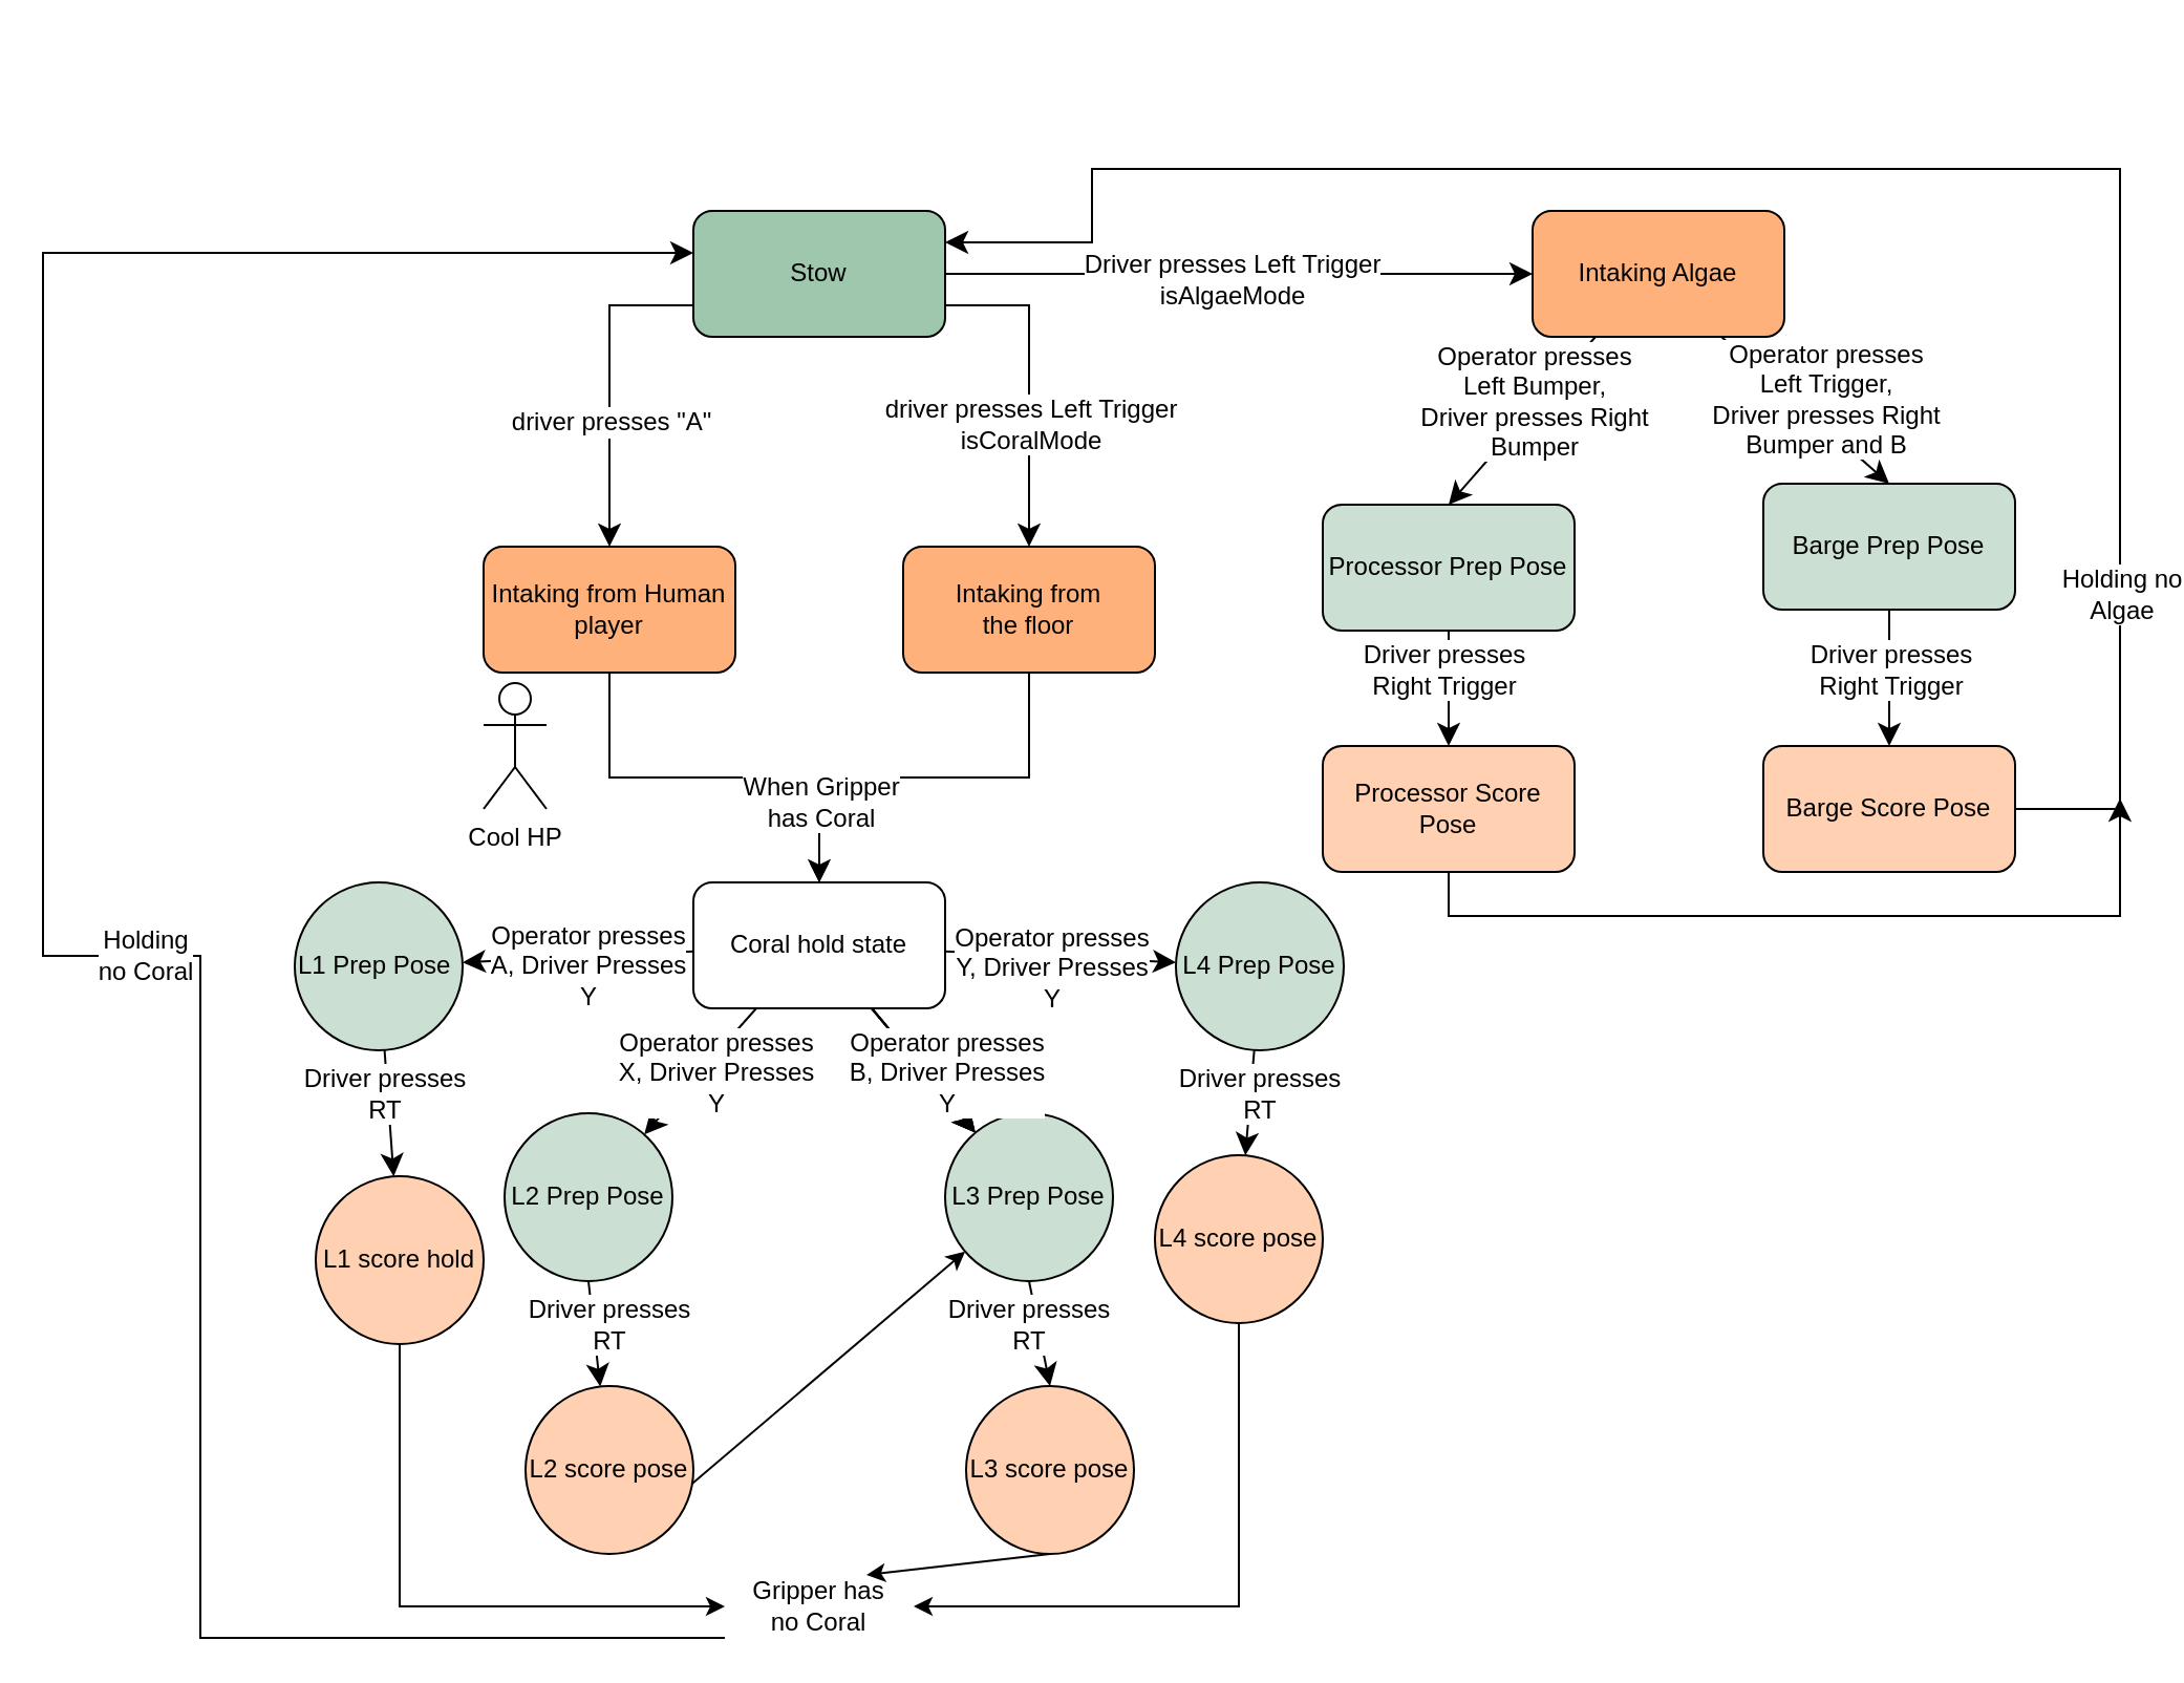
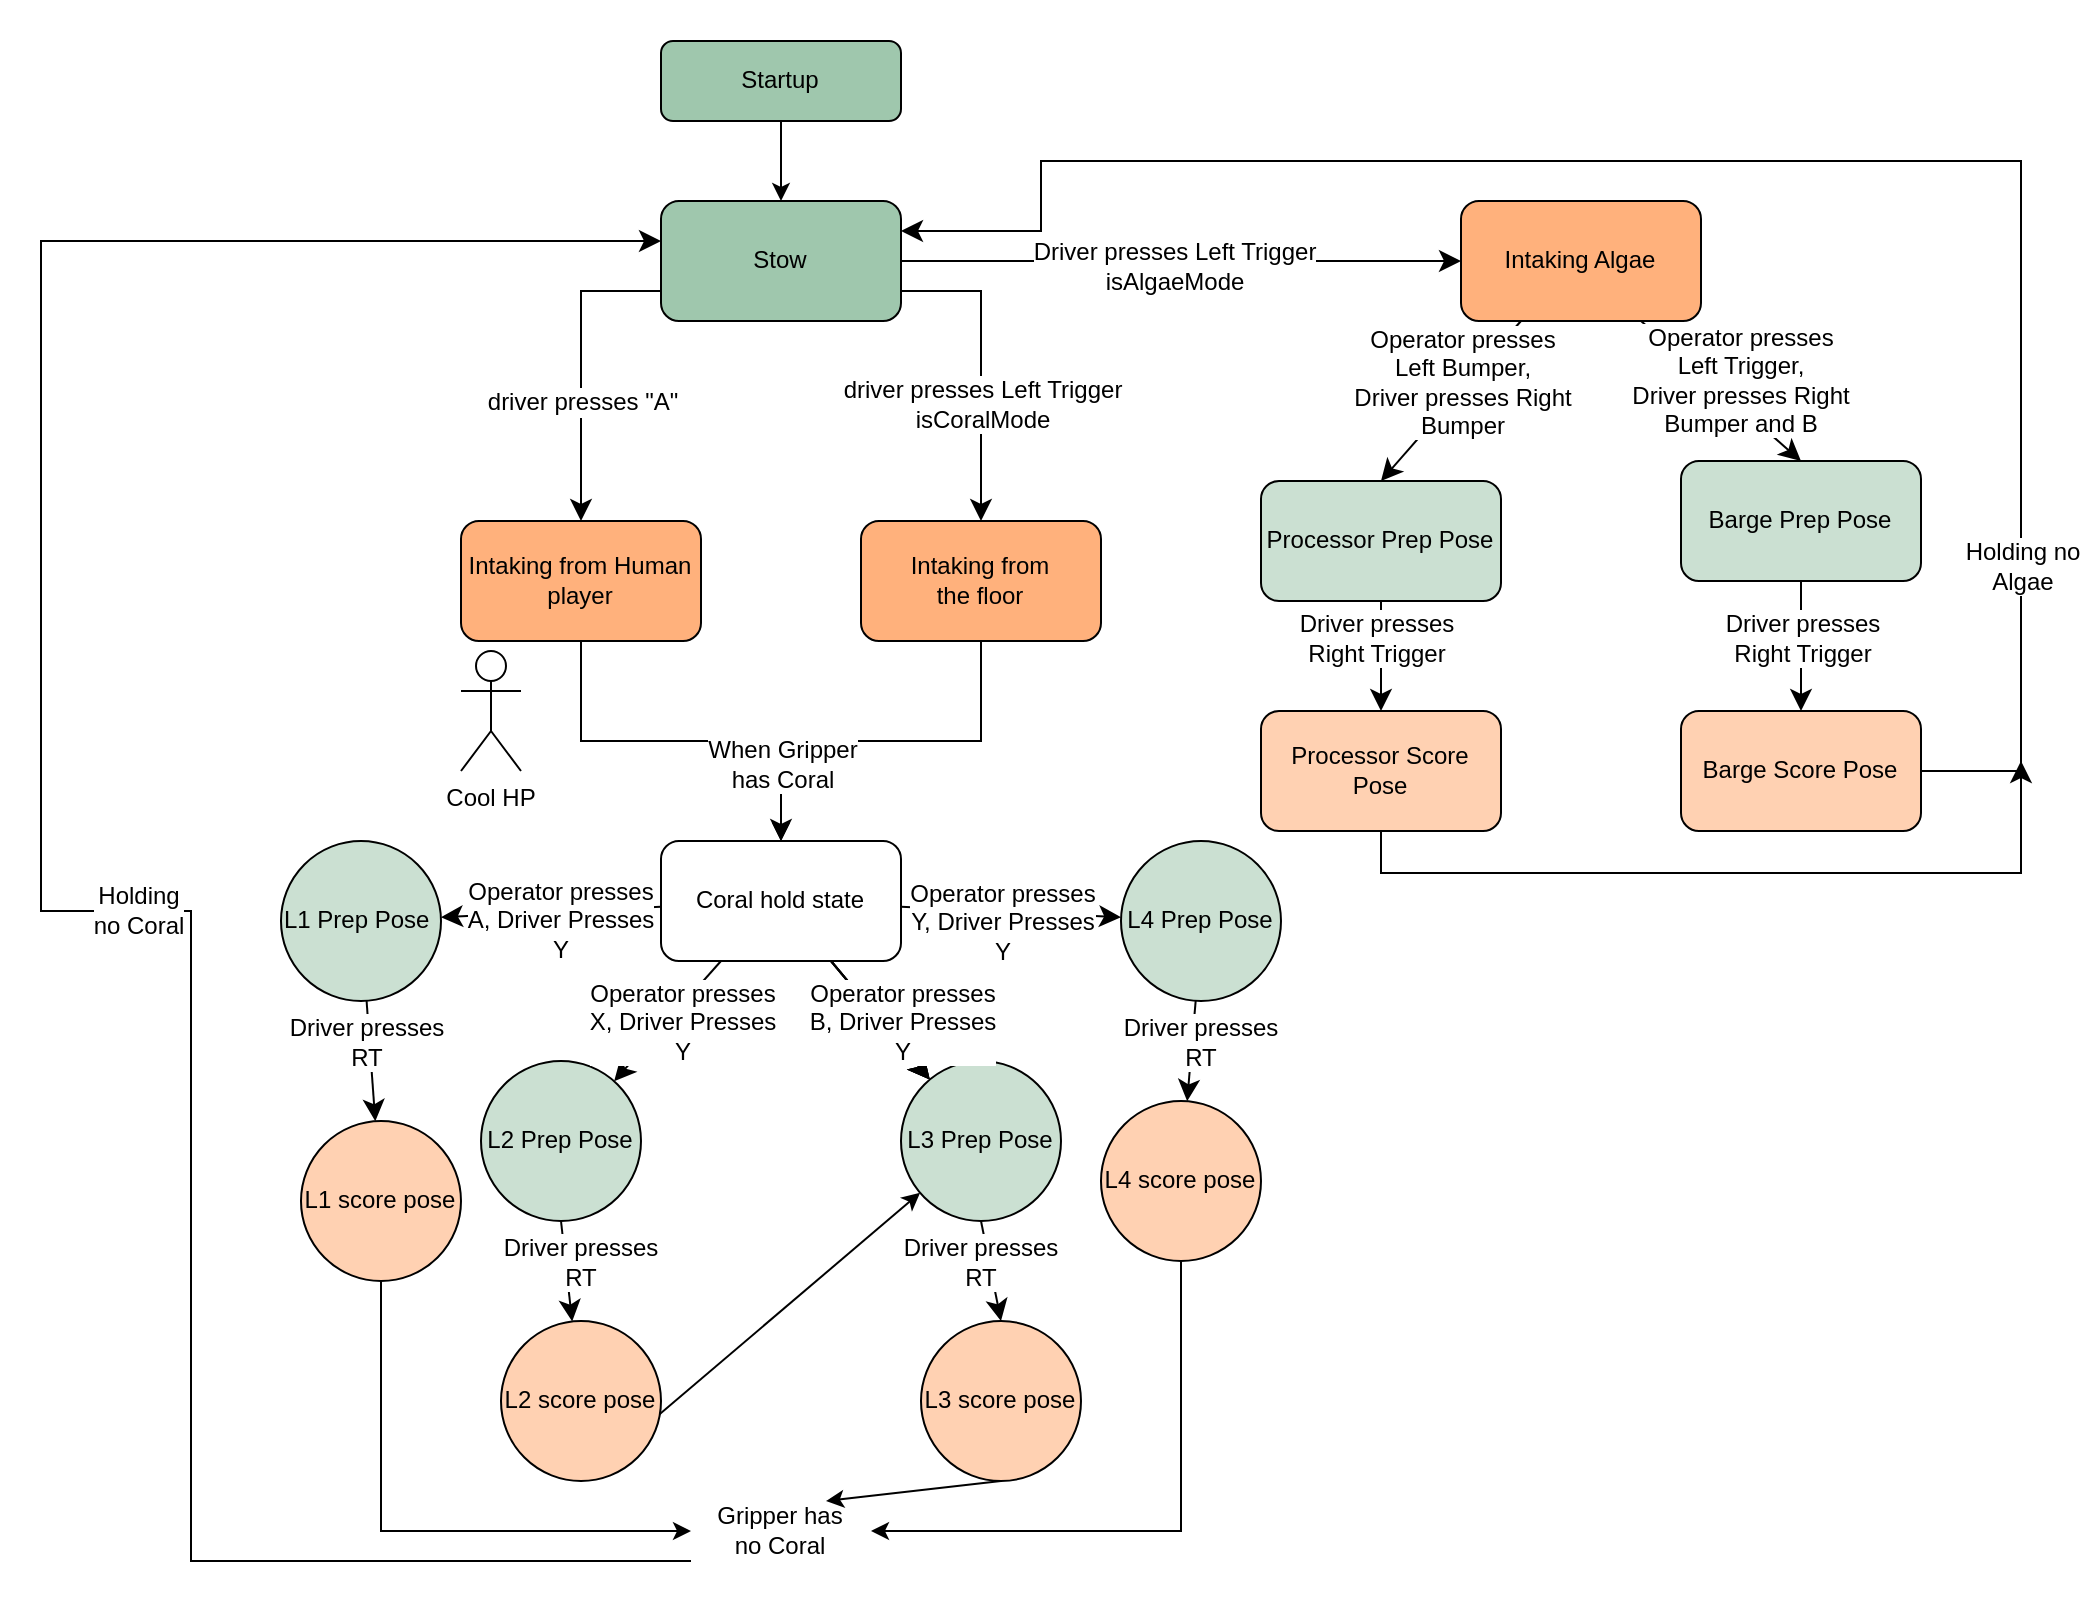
+ <mxCell id="10" value="Startup" style="whiteSpace=wrap;html=1;rounded=1;fillColor=#9FC7AD;" parent="1" vertex="1"><mxGeometry x="330" y="20" width="120" height="40" as="geometry" /></mxCell>
+ <mxCell id="9" style="edgeStyle=orthogonalEdgeStyle;rounded=0;orthogonalLoop=1;jettySize=auto;html=1;exitX=0.5;exitY=1;exitDx=0;exitDy=0;entryX=0.5;entryY=0;entryDx=0;entryDy=0;" parent="1" source="10" target="8" edge="1"><mxGeometry relative="1" as="geometry" /></mxCell>
- <mxCell id="22" value="L1 score hold" style="ellipse;whiteSpace=wrap;html=1;aspect=fixed;fillColor=#FFD1B2;" parent="1" vertex="1"><mxGeometry x="150" y="560" width="80" height="80" as="geometry" /></mxCell>
+ <mxCell id="22" value="L1 score pose" style="ellipse;whiteSpace=wrap;html=1;aspect=fixed;fillColor=#FFD1B2;" parent="1" vertex="1"><mxGeometry x="150" y="560" width="80" height="80" as="geometry" /></mxCell>
